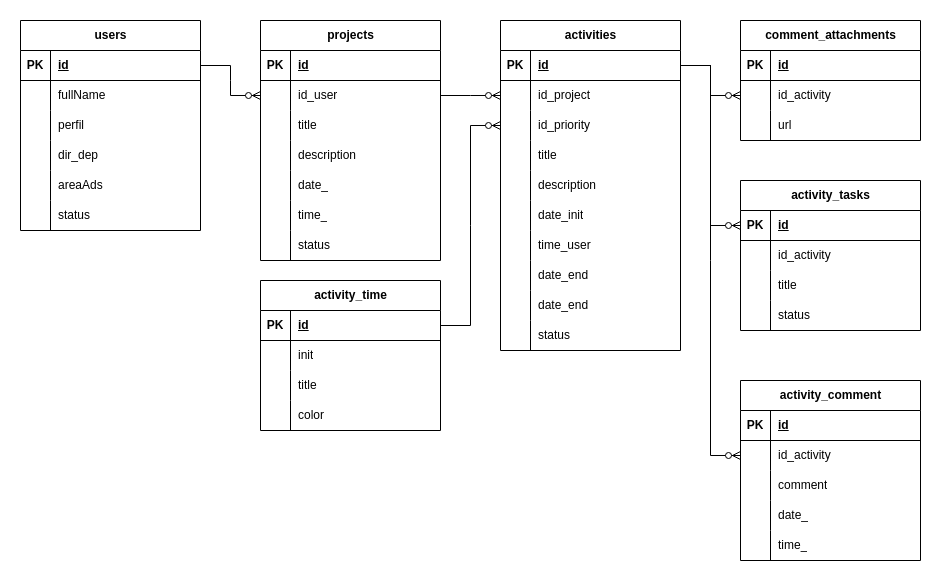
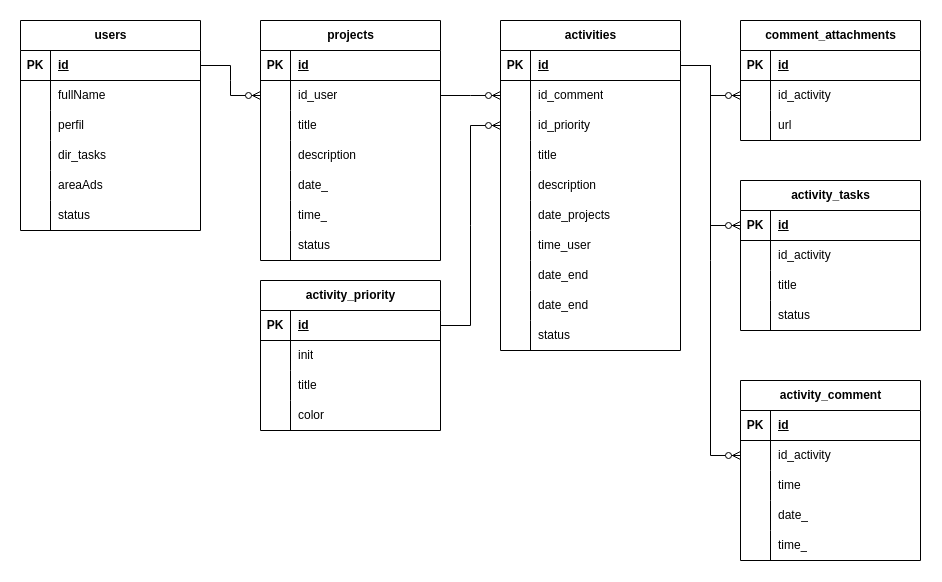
- <mxCell id="49" value="id_project" style="shape=partialRectangle;connectable=0;fillColor=none;top=0;left=0;bottom=0;right=0;align=left;spacingLeft=6;overflow=hidden;whiteSpace=wrap;html=1;" parent="47" vertex="1"><mxGeometry x="30" width="150" height="30" as="geometry"><mxRectangle width="150" height="30" as="alternateBounds" /></mxGeometry></mxCell>
+ <mxCell id="49" value="id_comment" style="shape=partialRectangle;connectable=0;fillColor=none;top=0;left=0;bottom=0;right=0;align=left;spacingLeft=6;overflow=hidden;whiteSpace=wrap;html=1;" parent="47" vertex="1"><mxGeometry x="30" width="150" height="30" as="geometry"><mxRectangle width="150" height="30" as="alternateBounds" /></mxGeometry></mxCell>
- <mxCell id="14" value="dir_dep" style="shape=partialRectangle;connectable=0;fillColor=none;top=0;left=0;bottom=0;right=0;align=left;spacingLeft=6;overflow=hidden;whiteSpace=wrap;html=1;" parent="12" vertex="1"><mxGeometry x="30" width="150" height="30" as="geometry"><mxRectangle width="150" height="30" as="alternateBounds" /></mxGeometry></mxCell>
+ <mxCell id="14" value="dir_tasks" style="shape=partialRectangle;connectable=0;fillColor=none;top=0;left=0;bottom=0;right=0;align=left;spacingLeft=6;overflow=hidden;whiteSpace=wrap;html=1;" parent="12" vertex="1"><mxGeometry x="30" width="150" height="30" as="geometry"><mxRectangle width="150" height="30" as="alternateBounds" /></mxGeometry></mxCell>
- <mxCell id="61" value="date_init" style="shape=partialRectangle;connectable=0;fillColor=none;top=0;left=0;bottom=0;right=0;align=left;spacingLeft=6;overflow=hidden;whiteSpace=wrap;html=1;" parent="59" vertex="1"><mxGeometry x="30" width="150" height="30" as="geometry"><mxRectangle width="150" height="30" as="alternateBounds" /></mxGeometry></mxCell>
+ <mxCell id="61" value="date_projects" style="shape=partialRectangle;connectable=0;fillColor=none;top=0;left=0;bottom=0;right=0;align=left;spacingLeft=6;overflow=hidden;whiteSpace=wrap;html=1;" parent="59" vertex="1"><mxGeometry x="30" width="150" height="30" as="geometry"><mxRectangle width="150" height="30" as="alternateBounds" /></mxGeometry></mxCell>
- <mxCell id="113" value="activity_time" style="shape=table;startSize=30;container=1;collapsible=1;childLayout=tableLayout;fixedRows=1;rowLines=0;fontStyle=1;align=center;resizeLast=1;html=1;" parent="1" vertex="1"><mxGeometry x="260" y="280" width="180" height="150" as="geometry" /></mxCell>
+ <mxCell id="113" value="activity_priority" style="shape=table;startSize=30;container=1;collapsible=1;childLayout=tableLayout;fixedRows=1;rowLines=0;fontStyle=1;align=center;resizeLast=1;html=1;" parent="1" vertex="1"><mxGeometry x="260" y="280" width="180" height="150" as="geometry" /></mxCell>
- <mxCell id="96" value="comment" style="shape=partialRectangle;connectable=0;fillColor=none;top=0;left=0;bottom=0;right=0;align=left;spacingLeft=6;overflow=hidden;whiteSpace=wrap;html=1;" parent="94" vertex="1"><mxGeometry x="30" width="150" height="30" as="geometry"><mxRectangle width="150" height="30" as="alternateBounds" /></mxGeometry></mxCell>
+ <mxCell id="96" value="time" style="shape=partialRectangle;connectable=0;fillColor=none;top=0;left=0;bottom=0;right=0;align=left;spacingLeft=6;overflow=hidden;whiteSpace=wrap;html=1;" parent="94" vertex="1"><mxGeometry x="30" width="150" height="30" as="geometry"><mxRectangle width="150" height="30" as="alternateBounds" /></mxGeometry></mxCell>
